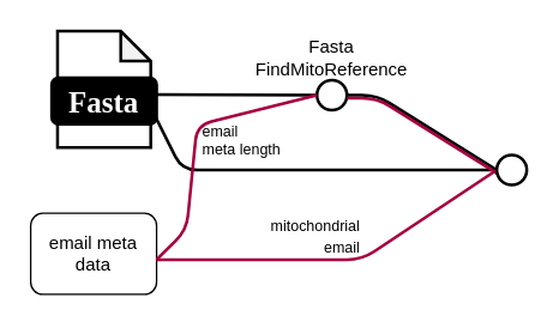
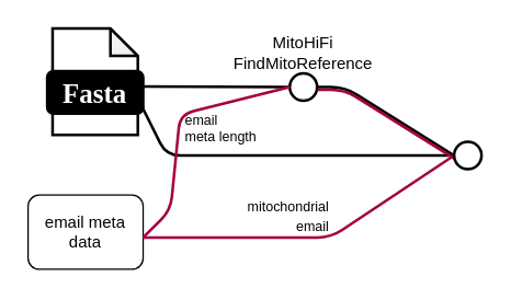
- <mxCell id="14" value="&lt;font style=&quot;font-size: 12px;&quot;&gt;&lt;font style=&quot;font-size: 12px;&quot;&gt;Fasta&lt;/font&gt;&lt;br&gt;&lt;font style=&quot;font-size: 12px;&quot;&gt;FindMitoReference&lt;/font&gt;&lt;/font&gt;" style="text;html=1;strokeColor=none;fillColor=none;align=center;verticalAlign=middle;whiteSpace=wrap;rounded=0;" vertex="1" parent="1"><mxGeometry x="191" y="23" width="60" height="30" as="geometry" /></mxCell>
+ <mxCell id="14" value="&lt;font style=&quot;font-size: 12px;&quot;&gt;&lt;font style=&quot;font-size: 12px;&quot;&gt;MitoHiFi&lt;/font&gt;&lt;br&gt;&lt;font style=&quot;font-size: 12px;&quot;&gt;FindMitoReference&lt;/font&gt;&lt;/font&gt;" style="text;html=1;strokeColor=none;fillColor=none;align=center;verticalAlign=middle;whiteSpace=wrap;rounded=0;" vertex="1" parent="1"><mxGeometry x="191" y="23" width="60" height="30" as="geometry" /></mxCell>
